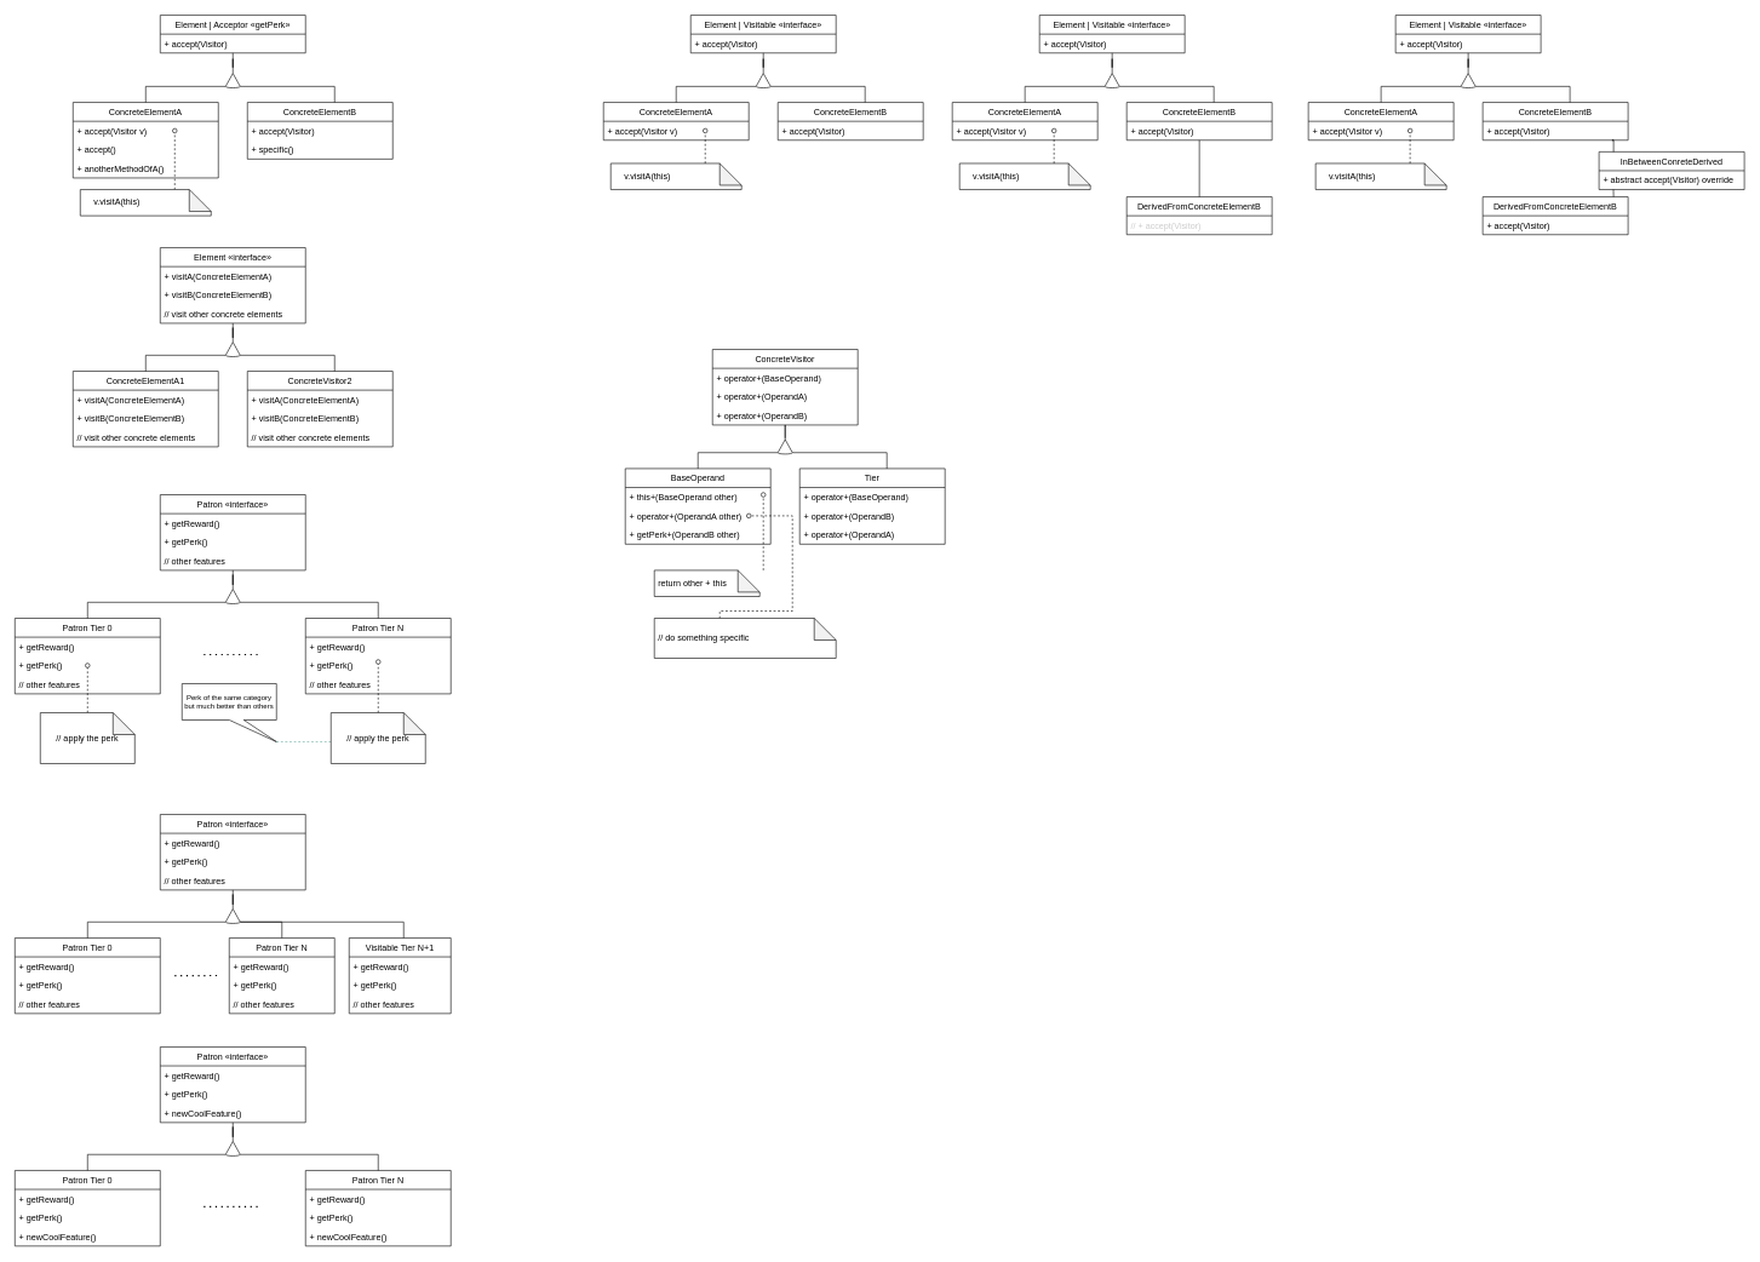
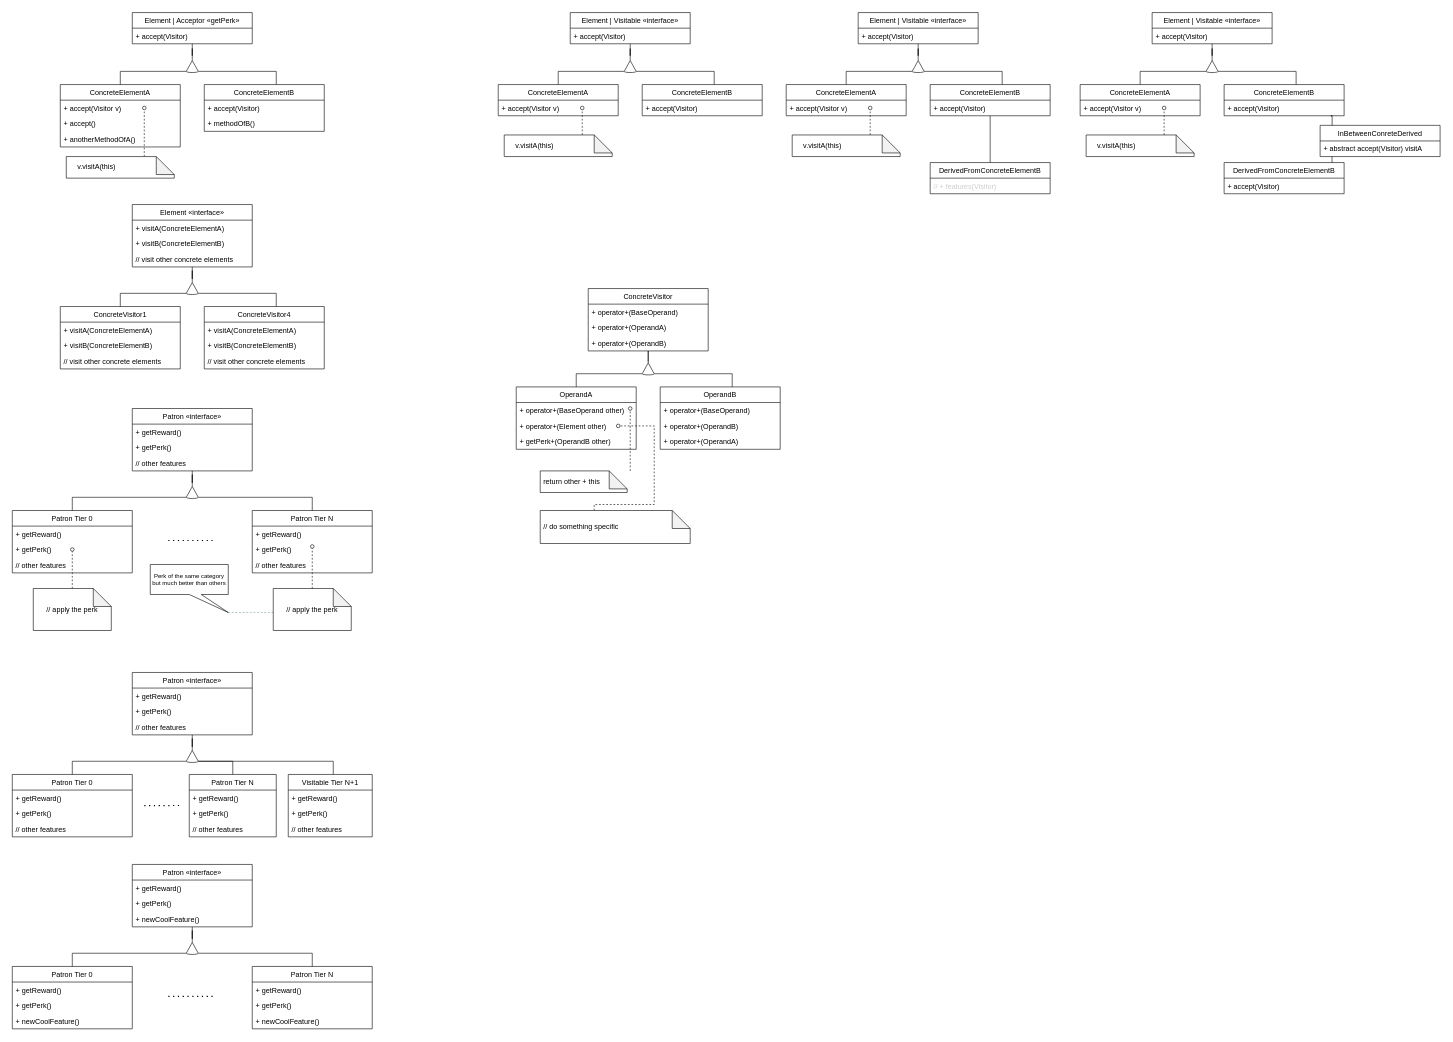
- <mxCell id="13" value="+ specific()" style="text;strokeColor=none;fillColor=none;align=left;verticalAlign=top;spacingLeft=4;spacingRight=4;overflow=hidden;rotatable=0;points=[[0,0.5],[1,0.5]];portConstraint=eastwest;" parent="11" vertex="1"><mxGeometry y="52" width="200" height="26" as="geometry" /></mxCell>
+ <mxCell id="13" value="+ methodOfB()" style="text;strokeColor=none;fillColor=none;align=left;verticalAlign=top;spacingLeft=4;spacingRight=4;overflow=hidden;rotatable=0;points=[[0,0.5],[1,0.5]];portConstraint=eastwest;" parent="11" vertex="1"><mxGeometry y="52" width="200" height="26" as="geometry" /></mxCell>
- <mxCell id="138" value="+ abstract accept(Visitor) override" style="text;strokeColor=none;fillColor=none;align=left;verticalAlign=top;spacingLeft=4;spacingRight=4;overflow=hidden;rotatable=0;points=[[0,0.5],[1,0.5]];portConstraint=eastwest;" vertex="1" parent="137"><mxGeometry y="26" width="200" height="26" as="geometry" /></mxCell>
+ <mxCell id="138" value="+ abstract accept(Visitor) visitA" style="text;strokeColor=none;fillColor=none;align=left;verticalAlign=top;spacingLeft=4;spacingRight=4;overflow=hidden;rotatable=0;points=[[0,0.5],[1,0.5]];portConstraint=eastwest;" vertex="1" parent="137"><mxGeometry y="26" width="200" height="26" as="geometry" /></mxCell>
- <mxCell id="121" value="// + accept(Visitor)" style="text;strokeColor=none;fillColor=none;align=left;verticalAlign=top;spacingLeft=4;spacingRight=4;overflow=hidden;rotatable=0;points=[[0,0.5],[1,0.5]];portConstraint=eastwest;fontColor=#CCCCCC;" vertex="1" parent="120"><mxGeometry y="26" width="200" height="26" as="geometry" /></mxCell>
+ <mxCell id="121" value="// + features(Visitor)" style="text;strokeColor=none;fillColor=none;align=left;verticalAlign=top;spacingLeft=4;spacingRight=4;overflow=hidden;rotatable=0;points=[[0,0.5],[1,0.5]];portConstraint=eastwest;fontColor=#CCCCCC;" vertex="1" parent="120"><mxGeometry y="26" width="200" height="26" as="geometry" /></mxCell>
- <mxCell id="21" value="ConcreteElementA1" style="swimlane;fontStyle=0;childLayout=stackLayout;horizontal=1;startSize=26;fillColor=none;horizontalStack=0;resizeParent=1;resizeParentMax=0;resizeLast=0;collapsible=1;marginBottom=0;" parent="1" vertex="1"><mxGeometry x="100" y="510" width="200" height="104" as="geometry" /></mxCell>
+ <mxCell id="21" value="ConcreteVisitor1" style="swimlane;fontStyle=0;childLayout=stackLayout;horizontal=1;startSize=26;fillColor=none;horizontalStack=0;resizeParent=1;resizeParentMax=0;resizeLast=0;collapsible=1;marginBottom=0;" parent="1" vertex="1"><mxGeometry x="100" y="510" width="200" height="104" as="geometry" /></mxCell>
- <mxCell id="26" value="ConcreteVisitor2" style="swimlane;fontStyle=0;childLayout=stackLayout;horizontal=1;startSize=26;fillColor=none;horizontalStack=0;resizeParent=1;resizeParentMax=0;resizeLast=0;collapsible=1;marginBottom=0;" parent="1" vertex="1"><mxGeometry x="340" y="510" width="200" height="104" as="geometry" /></mxCell>
+ <mxCell id="26" value="ConcreteVisitor4" style="swimlane;fontStyle=0;childLayout=stackLayout;horizontal=1;startSize=26;fillColor=none;horizontalStack=0;resizeParent=1;resizeParentMax=0;resizeLast=0;collapsible=1;marginBottom=0;" parent="1" vertex="1"><mxGeometry x="340" y="510" width="200" height="104" as="geometry" /></mxCell>
- <mxCell id="145" value="BaseOperand" style="swimlane;fontStyle=0;childLayout=stackLayout;horizontal=1;startSize=26;fillColor=none;horizontalStack=0;resizeParent=1;resizeParentMax=0;resizeLast=0;collapsible=1;marginBottom=0;" vertex="1" parent="1"><mxGeometry x="860" y="644" width="200" height="104" as="geometry" /></mxCell>
+ <mxCell id="145" value="OperandA" style="swimlane;fontStyle=0;childLayout=stackLayout;horizontal=1;startSize=26;fillColor=none;horizontalStack=0;resizeParent=1;resizeParentMax=0;resizeLast=0;collapsible=1;marginBottom=0;" vertex="1" parent="1"><mxGeometry x="860" y="644" width="200" height="104" as="geometry" /></mxCell>
- <mxCell id="150" value="Tier" style="swimlane;fontStyle=0;childLayout=stackLayout;horizontal=1;startSize=26;fillColor=none;horizontalStack=0;resizeParent=1;resizeParentMax=0;resizeLast=0;collapsible=1;marginBottom=0;" vertex="1" parent="1"><mxGeometry x="1100" y="644" width="200" height="104" as="geometry" /></mxCell>
+ <mxCell id="150" value="OperandB" style="swimlane;fontStyle=0;childLayout=stackLayout;horizontal=1;startSize=26;fillColor=none;horizontalStack=0;resizeParent=1;resizeParentMax=0;resizeLast=0;collapsible=1;marginBottom=0;" vertex="1" parent="1"><mxGeometry x="1100" y="644" width="200" height="104" as="geometry" /></mxCell>
- <mxCell id="146" value="+ this+(BaseOperand other)" style="text;strokeColor=none;fillColor=none;align=left;verticalAlign=top;spacingLeft=4;spacingRight=4;overflow=hidden;rotatable=0;points=[[0,0.5],[1,0.5]];portConstraint=eastwest;" vertex="1" parent="145"><mxGeometry y="26" width="200" height="26" as="geometry" /></mxCell>
+ <mxCell id="146" value="+ operator+(BaseOperand other)" style="text;strokeColor=none;fillColor=none;align=left;verticalAlign=top;spacingLeft=4;spacingRight=4;overflow=hidden;rotatable=0;points=[[0,0.5],[1,0.5]];portConstraint=eastwest;" vertex="1" parent="145"><mxGeometry y="26" width="200" height="26" as="geometry" /></mxCell>
- <mxCell id="147" value="+ operator+(OperandA other)" style="text;strokeColor=none;fillColor=none;align=left;verticalAlign=top;spacingLeft=4;spacingRight=4;overflow=hidden;rotatable=0;points=[[0,0.5],[1,0.5]];portConstraint=eastwest;fontColor=#000000;" vertex="1" parent="145"><mxGeometry y="52" width="200" height="26" as="geometry" /></mxCell>
+ <mxCell id="147" value="+ operator+(Element other)" style="text;strokeColor=none;fillColor=none;align=left;verticalAlign=top;spacingLeft=4;spacingRight=4;overflow=hidden;rotatable=0;points=[[0,0.5],[1,0.5]];portConstraint=eastwest;fontColor=#000000;" vertex="1" parent="145"><mxGeometry y="52" width="200" height="26" as="geometry" /></mxCell>
